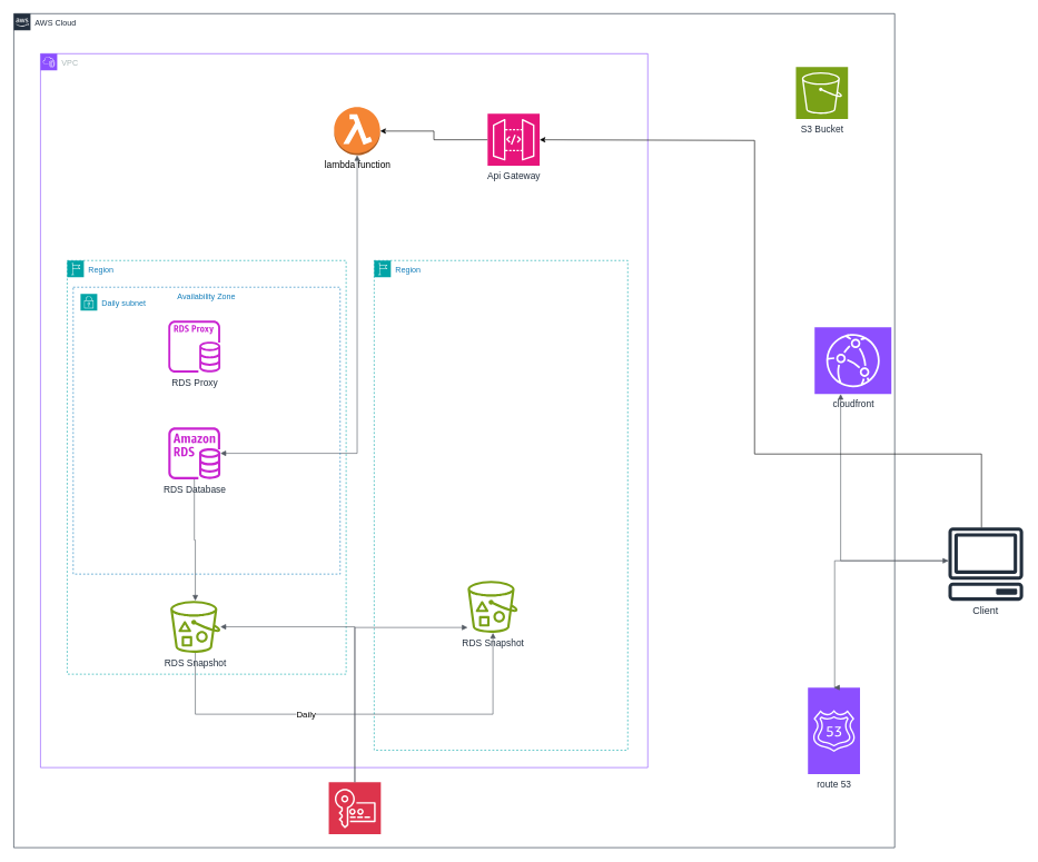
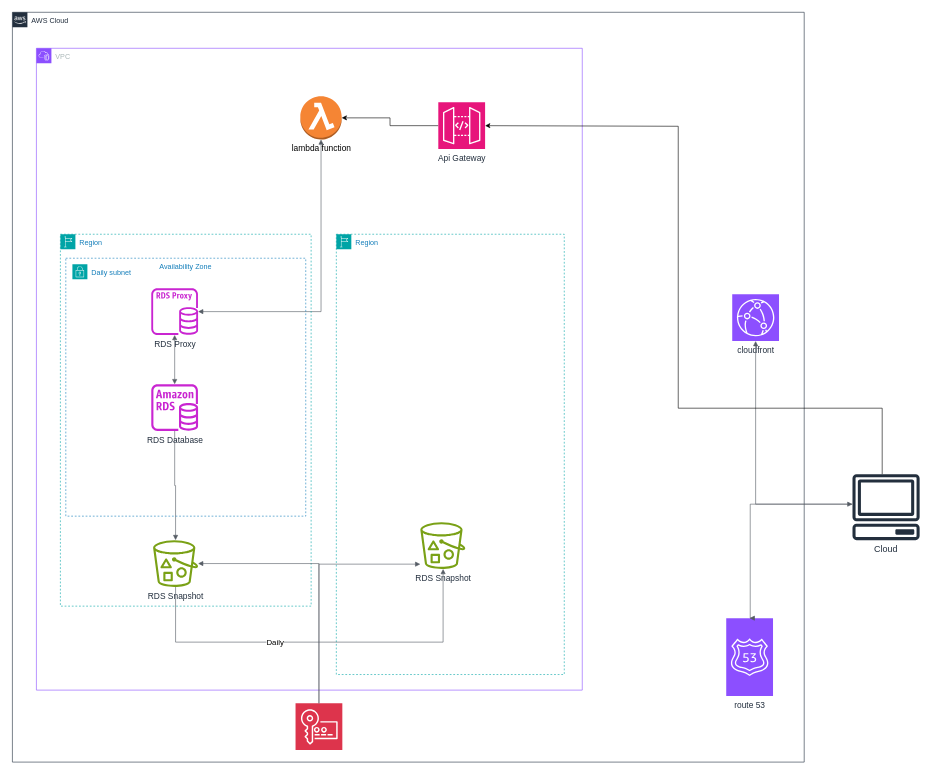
- <mxCell id="5" value="&lt;font style=&quot;font-size: 14px;&quot;&gt;S3 Bucket&lt;/font&gt;" style="sketch=0;points=[[0,0,0],[0.25,0,0],[0.5,0,0],[0.75,0,0],[1,0,0],[0,1,0],[0.25,1,0],[0.5,1,0],[0.75,1,0],[1,1,0],[0,0.25,0],[0,0.5,0],[0,0.75,0],[1,0.25,0],[1,0.5,0],[1,0.75,0]];outlineConnect=0;fontColor=#232F3E;fillColor=#7AA116;strokeColor=#ffffff;dashed=0;verticalLabelPosition=bottom;verticalAlign=top;align=center;html=1;fontSize=12;fontStyle=0;aspect=fixed;shape=mxgraph.aws4.resourceIcon;resIcon=mxgraph.aws4.s3;" parent="2" vertex="1"><mxGeometry x="1172" y="80" width="78" height="78" as="geometry" /></mxCell>
+ <mxCell id="12" value="" style="edgeStyle=orthogonalEdgeStyle;html=1;endArrow=block;elbow=vertical;startArrow=block;startFill=1;endFill=1;strokeColor=#545B64;rounded=0;entryX=0.5;entryY=1;entryDx=0;entryDy=0;entryPerimeter=0;" parent="7" source="14" target="11" edge="1"><mxGeometry width="100" relative="1" as="geometry"><mxPoint x="790" y="360" as="sourcePoint" /><mxPoint x="890" y="360" as="targetPoint" /></mxGeometry></mxCell>
- <mxCell id="4" value="&lt;font style=&quot;font-size: 14px;&quot;&gt;cloudfront&lt;/font&gt;" style="sketch=0;points=[[0,0,0],[0.25,0,0],[0.5,0,0],[0.75,0,0],[1,0,0],[0,1,0],[0.25,1,0],[0.5,1,0],[0.75,1,0],[1,1,0],[0,0.25,0],[0,0.5,0],[0,0.75,0],[1,0.25,0],[1,0.5,0],[1,0.75,0]];outlineConnect=0;fontColor=#232F3E;fillColor=#8C4FFF;strokeColor=#ffffff;dashed=0;verticalLabelPosition=bottom;verticalAlign=top;align=center;html=1;fontSize=12;fontStyle=0;aspect=fixed;shape=mxgraph.aws4.resourceIcon;resIcon=mxgraph.aws4.cloudfront;" parent="2" vertex="1"><mxGeometry x="1200" y="470" width="115" height="100" as="geometry" /></mxCell>
+ <mxCell id="4" value="&lt;font style=&quot;font-size: 14px;&quot;&gt;cloudfront&lt;/font&gt;" style="sketch=0;points=[[0,0,0],[0.25,0,0],[0.5,0,0],[0.75,0,0],[1,0,0],[0,1,0],[0.25,1,0],[0.5,1,0],[0.75,1,0],[1,1,0],[0,0.25,0],[0,0.5,0],[0,0.75,0],[1,0.25,0],[1,0.5,0],[1,0.75,0]];outlineConnect=0;fontColor=#232F3E;fillColor=#8C4FFF;strokeColor=#ffffff;dashed=0;verticalLabelPosition=bottom;verticalAlign=top;align=center;html=1;fontSize=12;fontStyle=0;aspect=fixed;shape=mxgraph.aws4.resourceIcon;resIcon=mxgraph.aws4.cloudfront;" parent="2" vertex="1"><mxGeometry x="1200" y="470" width="78" height="78" as="geometry" /></mxCell>
- <mxCell id="16" value="" style="edgeStyle=orthogonalEdgeStyle;html=1;endArrow=block;elbow=vertical;startArrow=block;startFill=1;endFill=1;strokeColor=#545B64;rounded=0;" parent="13" source="15" target="11" edge="1"><mxGeometry width="100" relative="1" as="geometry"><mxPoint x="750" y="-100" as="sourcePoint" /><mxPoint x="850" y="-100" as="targetPoint" /></mxGeometry></mxCell>
+ <mxCell id="16" value="" style="edgeStyle=orthogonalEdgeStyle;html=1;endArrow=block;elbow=vertical;startArrow=block;startFill=1;endFill=1;strokeColor=#545B64;rounded=0;" parent="13" source="15" target="14" edge="1"><mxGeometry width="100" relative="1" as="geometry"><mxPoint x="750" y="-100" as="sourcePoint" /><mxPoint x="850" y="-100" as="targetPoint" /></mxGeometry></mxCell>
- <mxCell id="24" value="&lt;font style=&quot;font-size: 15px;&quot;&gt;Client&lt;/font&gt;" style="sketch=0;outlineConnect=0;fontColor=#232F3E;gradientColor=none;fillColor=#232F3D;strokeColor=none;dashed=0;verticalLabelPosition=bottom;verticalAlign=top;align=center;html=1;fontSize=12;fontStyle=0;aspect=fixed;pointerEvents=1;shape=mxgraph.aws4.client;" parent="1" vertex="1"><mxGeometry x="1420" y="790" width="112.89" height="110" as="geometry" /></mxCell>
+ <mxCell id="24" value="&lt;font style=&quot;font-size: 15px;&quot;&gt;Cloud&lt;/font&gt;" style="sketch=0;outlineConnect=0;fontColor=#232F3E;gradientColor=none;fillColor=#232F3D;strokeColor=none;dashed=0;verticalLabelPosition=bottom;verticalAlign=top;align=center;html=1;fontSize=12;fontStyle=0;aspect=fixed;pointerEvents=1;shape=mxgraph.aws4.client;" parent="1" vertex="1"><mxGeometry x="1420" y="790" width="112.89" height="110" as="geometry" /></mxCell>
